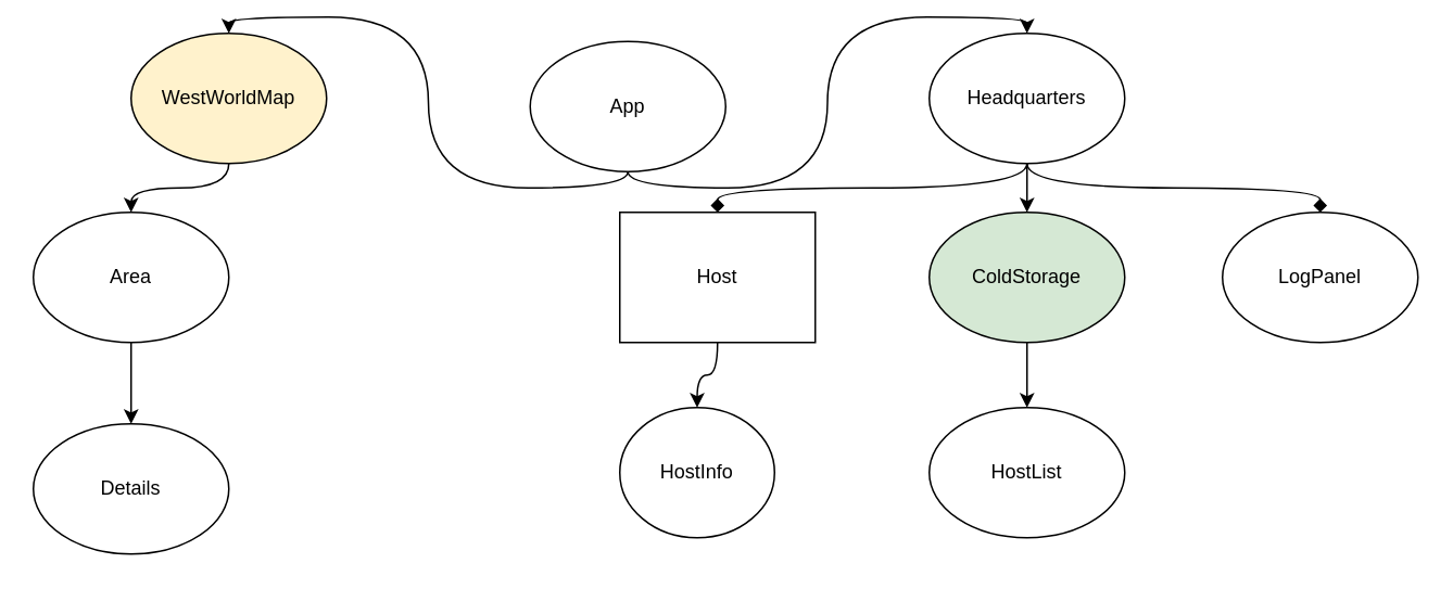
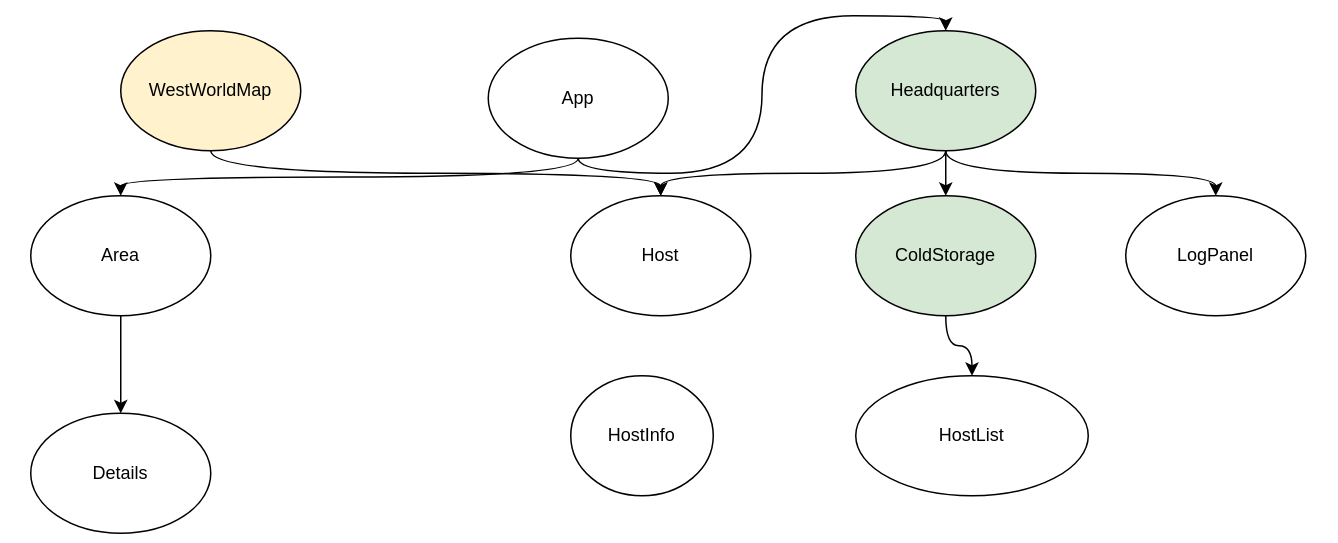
- <mxCell id="2" style="edgeStyle=orthogonalEdgeStyle;curved=1;html=1;exitX=0.5;exitY=1;exitDx=0;exitDy=0;entryX=0.5;entryY=0;entryDx=0;entryDy=0;" edge="1" parent="1" source="4" target="6"><mxGeometry relative="1" as="geometry" /></mxCell>
+ <mxCell id="2" style="edgeStyle=orthogonalEdgeStyle;curved=1;html=1;exitX=0.5;exitY=1;exitDx=0;exitDy=0;" edge="1" parent="1" source="4" target="15"><mxGeometry relative="1" as="geometry" /></mxCell>
- <mxCell id="10" value="Headquarters" style="ellipse;whiteSpace=wrap;html=1;" vertex="1" parent="1"><mxGeometry x="570" y="20" width="120" height="80" as="geometry" /></mxCell>
+ <mxCell id="10" value="Headquarters" style="ellipse;whiteSpace=wrap;html=1;fillColor=#d5e8d4;" vertex="1" parent="1"><mxGeometry x="570" y="20" width="120" height="80" as="geometry" /></mxCell>
- <mxCell id="5" style="edgeStyle=orthogonalEdgeStyle;curved=1;html=1;exitX=0.5;exitY=1;exitDx=0;exitDy=0;entryX=0.5;entryY=0;entryDx=0;entryDy=0;" edge="1" parent="1" source="6" target="15"><mxGeometry relative="1" as="geometry" /></mxCell>
+ <mxCell id="5" style="edgeStyle=orthogonalEdgeStyle;curved=1;html=1;exitX=0.5;exitY=1;exitDx=0;exitDy=0;" edge="1" parent="1" source="6" target="17"><mxGeometry relative="1" as="geometry" /></mxCell>
- <mxCell id="9" style="edgeStyle=orthogonalEdgeStyle;curved=1;html=1;exitX=0.5;exitY=1;exitDx=0;exitDy=0;entryX=0.5;entryY=0;entryDx=0;entryDy=0;endArrow=diamond;" edge="1" parent="1" source="10" target="17"><mxGeometry relative="1" as="geometry" /></mxCell>
+ <mxCell id="9" style="edgeStyle=orthogonalEdgeStyle;curved=1;html=1;exitX=0.5;exitY=1;exitDx=0;exitDy=0;entryX=0.5;entryY=0;entryDx=0;entryDy=0;" edge="1" parent="1" source="10" target="17"><mxGeometry relative="1" as="geometry" /></mxCell>
- <mxCell id="8" style="edgeStyle=orthogonalEdgeStyle;curved=1;html=1;exitX=0.5;exitY=1;exitDx=0;exitDy=0;entryX=0.5;entryY=0;entryDx=0;entryDy=0;endArrow=diamond;" edge="1" parent="1" source="10" target="11"><mxGeometry relative="1" as="geometry" /></mxCell>
+ <mxCell id="8" style="edgeStyle=orthogonalEdgeStyle;curved=1;html=1;exitX=0.5;exitY=1;exitDx=0;exitDy=0;entryX=0.5;entryY=0;entryDx=0;entryDy=0;" edge="1" parent="1" source="10" target="11"><mxGeometry relative="1" as="geometry" /></mxCell>
- <mxCell id="17" value="Host" style="whiteSpace=wrap;html=1;rounded=0;" vertex="1" parent="1"><mxGeometry x="380" y="130" width="120" height="80" as="geometry" /></mxCell>
+ <mxCell id="17" value="Host" style="ellipse;whiteSpace=wrap;html=1;" vertex="1" parent="1"><mxGeometry x="380" y="130" width="120" height="80" as="geometry" /></mxCell>
- <mxCell id="16" style="edgeStyle=orthogonalEdgeStyle;curved=1;html=1;exitX=0.5;exitY=1;exitDx=0;exitDy=0;entryX=0.5;entryY=0;entryDx=0;entryDy=0;" edge="1" parent="1" source="17" target="19"><mxGeometry relative="1" as="geometry" /></mxCell>
- <mxCell id="18" value="HostList" style="ellipse;whiteSpace=wrap;html=1;" vertex="1" parent="1"><mxGeometry x="570" y="250" width="120" height="80" as="geometry" /></mxCell>
+ <mxCell id="18" value="HostList" style="ellipse;whiteSpace=wrap;html=1;" vertex="1" parent="1"><mxGeometry x="570" y="250" width="155" height="80" as="geometry" /></mxCell>
- <mxCell id="20" value="Details" style="ellipse;whiteSpace=wrap;html=1;" vertex="1" parent="1"><mxGeometry y="260" width="120" height="80" as="geometry" x="20" /></mxCell>
+ <mxCell id="20" value="Details" style="ellipse;whiteSpace=wrap;html=1;" vertex="1" parent="1"><mxGeometry x="20" y="275" width="120" height="80" as="geometry" /></mxCell>
